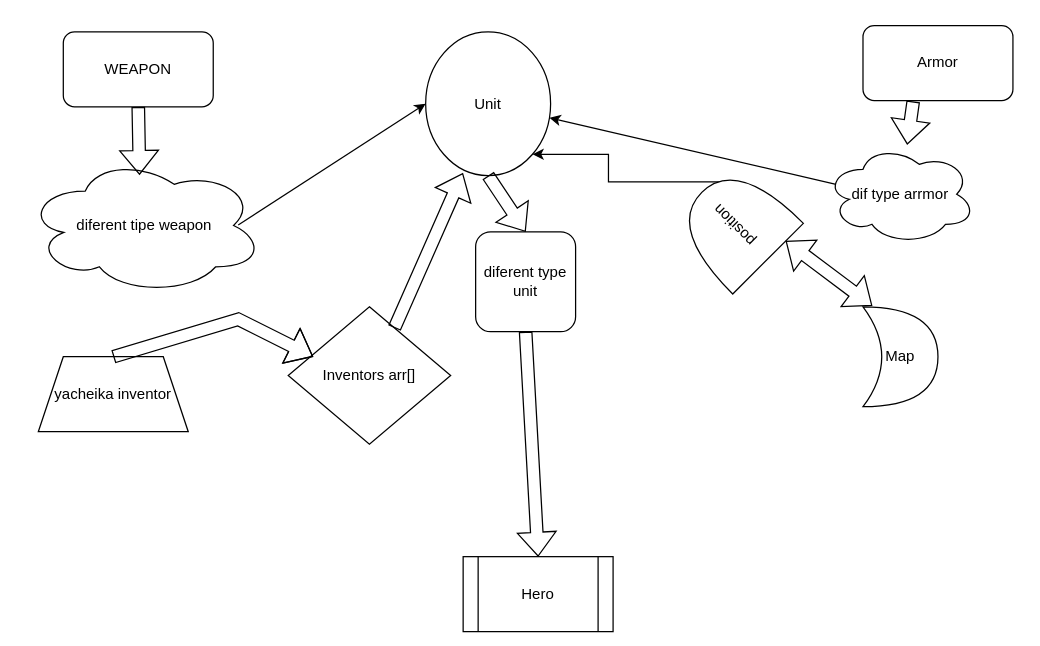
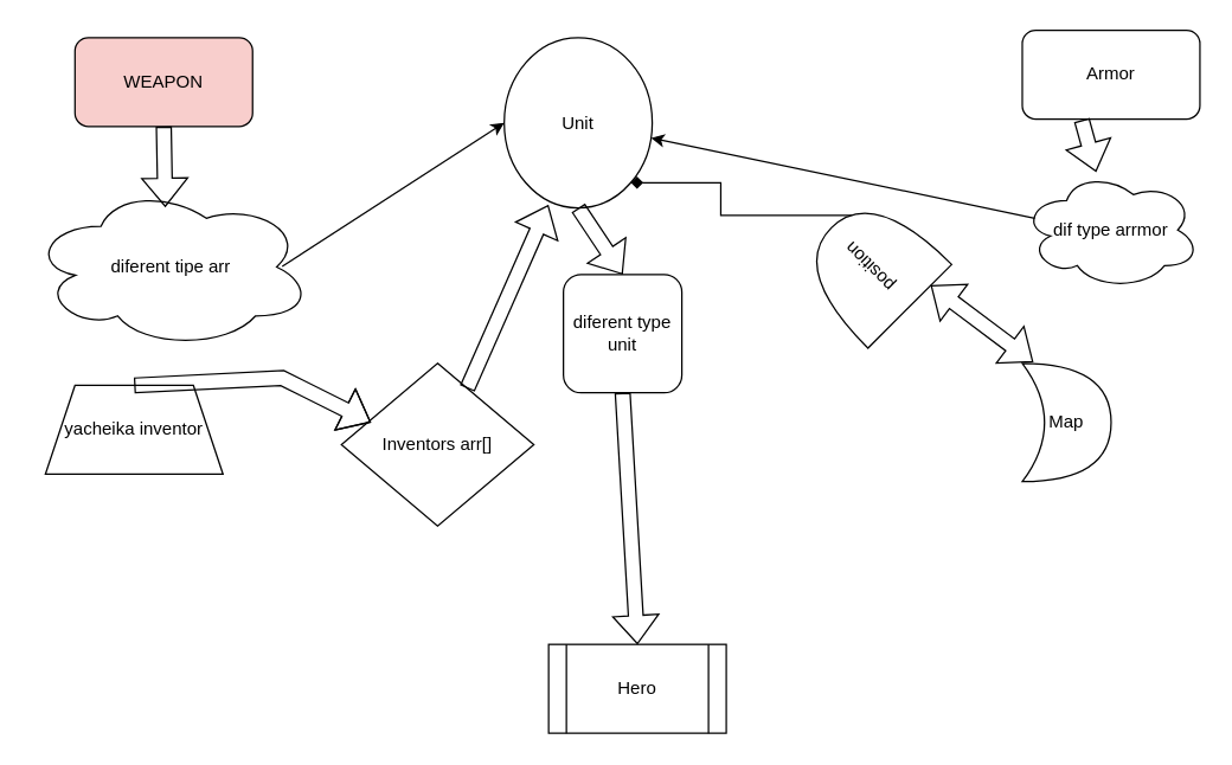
- <mxCell id="2" value="WEAPON" style="rounded=1;whiteSpace=wrap;html=1;" parent="1" vertex="1"><mxGeometry x="50" y="25" width="120" height="60" as="geometry" /></mxCell>
+ <mxCell id="2" value="WEAPON" style="rounded=1;whiteSpace=wrap;html=1;fillColor=#f8cecc;" parent="1" vertex="1"><mxGeometry x="50" y="25" width="120" height="60" as="geometry" /></mxCell>
- <mxCell id="19" style="edgeStyle=orthogonalEdgeStyle;rounded=0;orthogonalLoop=1;jettySize=auto;html=1;entryX=1;entryY=1;entryDx=0;entryDy=0;exitX=0.863;exitY=0.777;exitDx=0;exitDy=0;exitPerimeter=0;" parent="1" source="20" target="5" edge="1"><mxGeometry relative="1" as="geometry"><mxPoint x="570" y="85" as="targetPoint" /></mxGeometry></mxCell>
+ <mxCell id="19" style="edgeStyle=orthogonalEdgeStyle;rounded=0;orthogonalLoop=1;jettySize=auto;html=1;entryX=1;entryY=1;entryDx=0;entryDy=0;exitX=0.863;exitY=0.777;exitDx=0;exitDy=0;exitPerimeter=0;endArrow=diamond;" parent="1" source="20" target="5" edge="1"><mxGeometry relative="1" as="geometry"><mxPoint x="570" y="85" as="targetPoint" /></mxGeometry></mxCell>
- <mxCell id="12" value="dif type arrmor" style="ellipse;shape=cloud;whiteSpace=wrap;html=1;" parent="1" vertex="1"><mxGeometry x="660" y="115" width="120" height="80" as="geometry" /></mxCell>
+ <mxCell id="12" value="dif type arrmor" style="ellipse;shape=cloud;whiteSpace=wrap;html=1;" parent="1" vertex="1"><mxGeometry x="690" y="115" width="120" height="80" as="geometry" /></mxCell>
- <mxCell id="3" value="diferent tipe weapon" style="ellipse;shape=cloud;whiteSpace=wrap;html=1;" parent="1" vertex="1"><mxGeometry x="20" y="125" width="190" height="110" as="geometry" /></mxCell>
+ <mxCell id="3" value="diferent tipe arr" style="ellipse;shape=cloud;whiteSpace=wrap;html=1;" parent="1" vertex="1"><mxGeometry x="20" y="125" width="190" height="110" as="geometry" /></mxCell>
- <mxCell id="16" value="yacheika inventor" style="shape=trapezoid;perimeter=trapezoidPerimeter;whiteSpace=wrap;html=1;fixedSize=1;" parent="1" vertex="1"><mxGeometry x="30" y="285" width="120" height="60" as="geometry" /></mxCell>
+ <mxCell id="16" value="yacheika inventor" style="shape=trapezoid;perimeter=trapezoidPerimeter;whiteSpace=wrap;html=1;fixedSize=1;" parent="1" vertex="1"><mxGeometry x="30" y="260" width="120" height="60" as="geometry" /></mxCell>
- <mxCell id="9" value="Hero" style="shape=process;whiteSpace=wrap;html=1;backgroundOutline=1;" parent="1" vertex="1"><mxGeometry x="370" y="445" width="120" height="60" as="geometry" /></mxCell>
+ <mxCell id="9" value="Hero" style="shape=process;whiteSpace=wrap;html=1;backgroundOutline=1;" parent="1" vertex="1"><mxGeometry x="370" y="435" width="120" height="60" as="geometry" /></mxCell>
